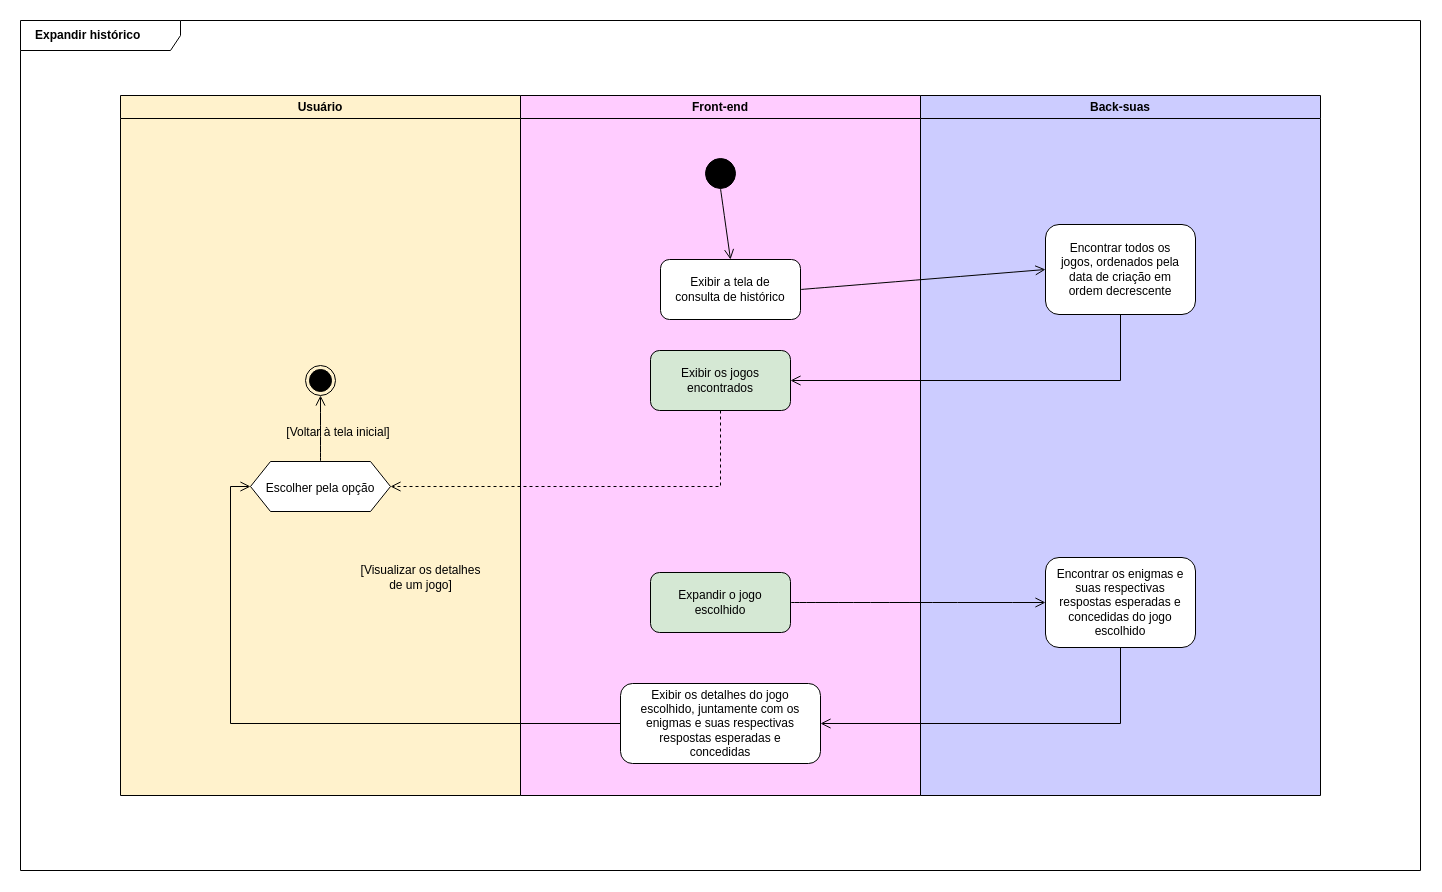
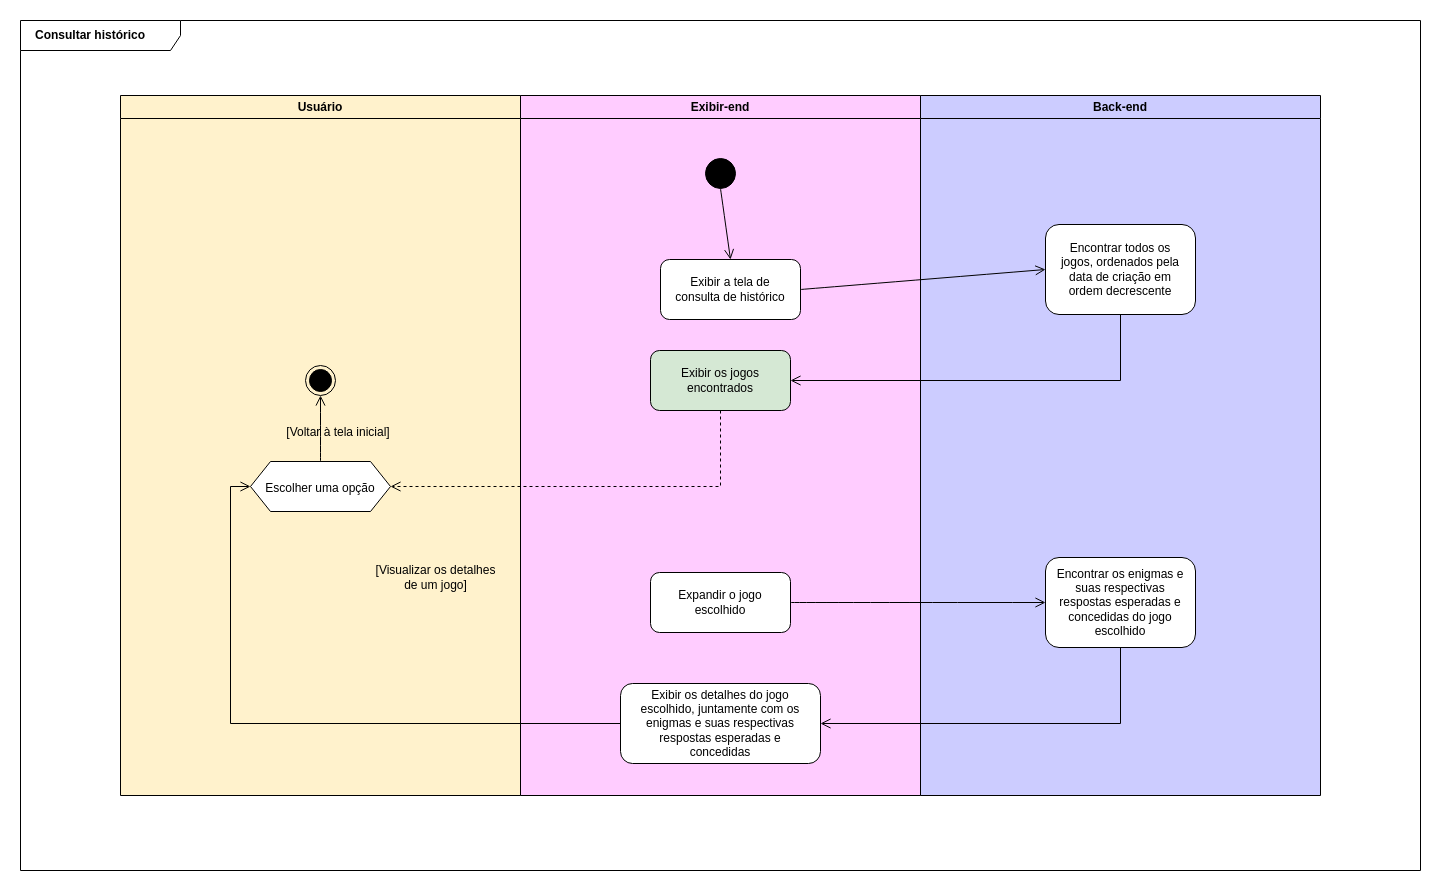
- <mxCell id="2" value="Expandir histórico" style="shape=umlFrame;whiteSpace=wrap;html=1;pointerEvents=0;recursiveResize=0;container=1;collapsible=0;width=160;fontStyle=1;align=left;spacing=15;" parent="1" vertex="1"><mxGeometry x="20" y="20" width="1400" height="850" as="geometry" /></mxCell>
+ <mxCell id="2" value="Consultar histórico" style="shape=umlFrame;whiteSpace=wrap;html=1;pointerEvents=0;recursiveResize=0;container=1;collapsible=0;width=160;fontStyle=1;align=left;spacing=15;" parent="1" vertex="1"><mxGeometry x="20" y="20" width="1400" height="850" as="geometry" /></mxCell>
- <mxCell id="9" value="Front-end" style="swimlane;whiteSpace=wrap;spacing=5;swimlaneFillColor=#FFCCFF;fillColor=#FFCCFF;" parent="2" vertex="1"><mxGeometry x="500" y="75" width="400" height="700" as="geometry"><mxRectangle x="164.5" y="128" width="90" height="30" as="alternateBounds" /></mxGeometry></mxCell>
+ <mxCell id="9" value="Exibir-end" style="swimlane;whiteSpace=wrap;spacing=5;swimlaneFillColor=#FFCCFF;fillColor=#FFCCFF;" parent="2" vertex="1"><mxGeometry x="500" y="75" width="400" height="700" as="geometry"><mxRectangle x="164.5" y="128" width="90" height="30" as="alternateBounds" /></mxGeometry></mxCell>
- <mxCell id="16" value="Back-suas" style="swimlane;whiteSpace=wrap;spacing=5;swimlaneFillColor=#CCCCFF;fillColor=#CCCCFF;" parent="2" vertex="1"><mxGeometry x="900" y="75" width="400" height="700" as="geometry"><mxRectangle x="164.5" y="128" width="90" height="30" as="alternateBounds" /></mxGeometry></mxCell>
+ <mxCell id="16" value="Back-end" style="swimlane;whiteSpace=wrap;spacing=5;swimlaneFillColor=#CCCCFF;fillColor=#CCCCFF;" parent="2" vertex="1"><mxGeometry x="900" y="75" width="400" height="700" as="geometry"><mxRectangle x="164.5" y="128" width="90" height="30" as="alternateBounds" /></mxGeometry></mxCell>
- <mxCell id="8" value="&lt;font style=&quot;font-size: 12px;&quot;&gt;Escolher pela opção&lt;/font&gt;" style="shape=hexagon;perimeter=hexagonPerimeter2;whiteSpace=wrap;html=1;fixedSize=1;fontSize=16;" parent="3" vertex="1"><mxGeometry x="130" y="366" width="140" height="50" as="geometry" /></mxCell>
+ <mxCell id="8" value="&lt;font style=&quot;font-size: 12px;&quot;&gt;Escolher uma opção&lt;/font&gt;" style="shape=hexagon;perimeter=hexagonPerimeter2;whiteSpace=wrap;html=1;fixedSize=1;fontSize=16;" parent="3" vertex="1"><mxGeometry x="130" y="366" width="140" height="50" as="geometry" /></mxCell>
- <mxCell id="7" value="[Visualizar os detalhes de um jogo]" style="text;html=1;strokeColor=none;fillColor=none;align=center;verticalAlign=middle;whiteSpace=wrap;rounded=0;fontSize=12;" parent="3" vertex="1"><mxGeometry x="238" y="457" width="125" height="50" as="geometry" /></mxCell>
+ <mxCell id="7" value="[Visualizar os detalhes de um jogo]" style="text;html=1;strokeColor=none;fillColor=none;align=center;verticalAlign=middle;whiteSpace=wrap;rounded=0;fontSize=12;" parent="3" vertex="1"><mxGeometry x="253" y="457" width="125" height="50" as="geometry" /></mxCell>
- <mxCell id="14" value="Expandir o jogo escolhido" style="strokeColor=default;whiteSpace=wrap;rounded=1;glass=0;spacing=11;fillColor=#d5e8d4;" parent="9" vertex="1"><mxGeometry x="130" y="477" width="140" height="60" as="geometry" /></mxCell>
+ <mxCell id="14" value="Expandir o jogo escolhido" style="strokeColor=default;whiteSpace=wrap;rounded=1;glass=0;spacing=11;" parent="9" vertex="1"><mxGeometry x="130" y="477" width="140" height="60" as="geometry" /></mxCell>
